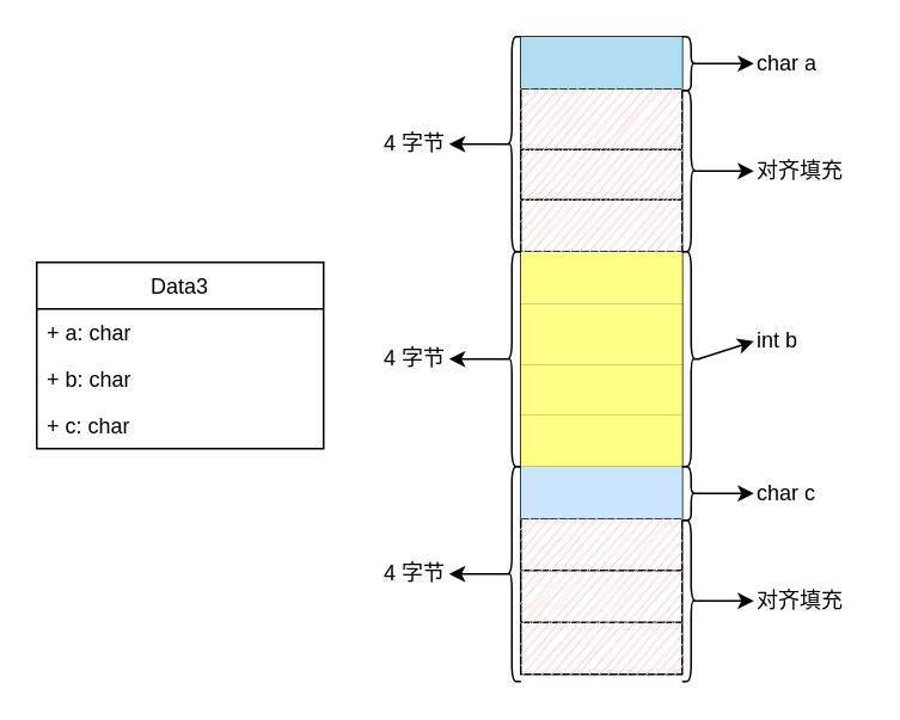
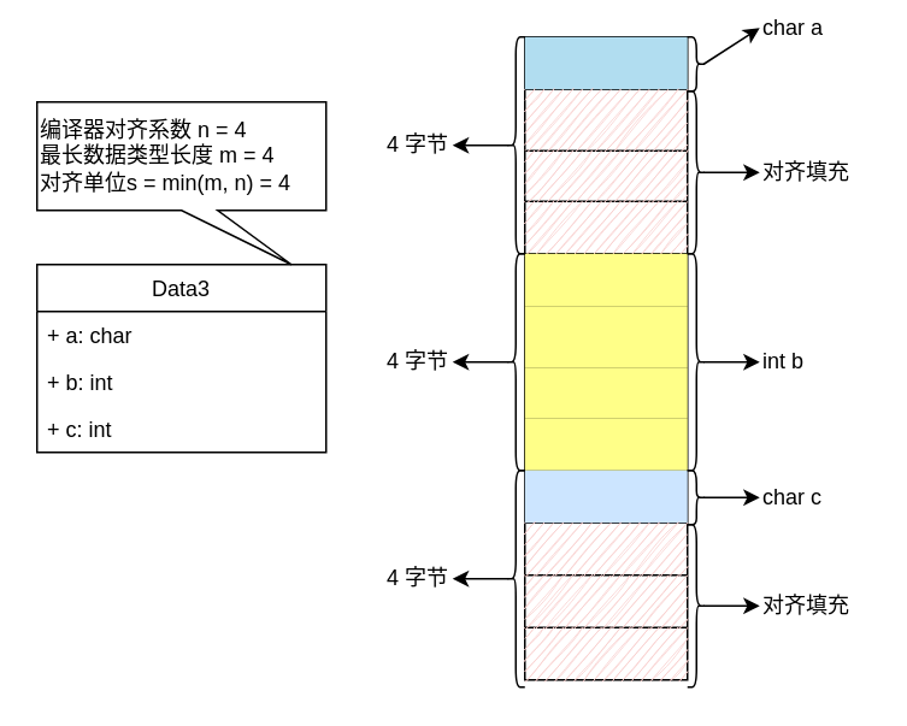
- <mxCell id="28" value="char a" style="text;html=1;strokeColor=none;fillColor=none;align=left;verticalAlign=middle;whiteSpace=wrap;rounded=0;" parent="1" vertex="1"><mxGeometry x="420" y="25" width="50" height="20" as="geometry" /></mxCell>
+ <mxCell id="28" value="char a" style="text;html=1;strokeColor=none;fillColor=none;align=left;verticalAlign=middle;whiteSpace=wrap;rounded=0;" parent="1" vertex="1"><mxGeometry x="420" y="5" width="50" height="20" as="geometry" /></mxCell>
+ <mxCell id="33" value="&lt;span&gt;编译器对齐系数 n = 4&lt;/span&gt;&lt;br&gt;&lt;span&gt;最长数据类型长度 m = 4&lt;/span&gt;&lt;br&gt;&lt;span&gt;对齐单位s = min(m, n) = 4&lt;/span&gt;" style="shape=callout;whiteSpace=wrap;html=1;perimeter=calloutPerimeter;sketch=0;position2=0.88;align=left;" parent="1" vertex="1"><mxGeometry x="20" y="56" width="160" height="90" as="geometry" /></mxCell>
- <mxCell id="32" value="int b" style="text;html=1;strokeColor=none;fillColor=none;align=left;verticalAlign=middle;whiteSpace=wrap;rounded=0;" parent="1" vertex="1"><mxGeometry x="420" y="180" width="60" height="20" as="geometry" /></mxCell>
+ <mxCell id="32" value="int b" style="text;html=1;strokeColor=none;fillColor=none;align=left;verticalAlign=middle;whiteSpace=wrap;rounded=0;" parent="1" vertex="1"><mxGeometry x="420" y="190" width="60" height="20" as="geometry" /></mxCell>
- <mxCell id="45" value="+ b: char&#10;" style="text;strokeColor=none;fillColor=none;align=left;verticalAlign=top;spacingLeft=4;spacingRight=4;overflow=hidden;rotatable=0;points=[[0,0.5],[1,0.5]];portConstraint=eastwest;sketch=0;" parent="43" vertex="1"><mxGeometry y="52" width="160" height="26" as="geometry" /></mxCell>
+ <mxCell id="45" value="+ b: int&#10;" style="text;strokeColor=none;fillColor=none;align=left;verticalAlign=top;spacingLeft=4;spacingRight=4;overflow=hidden;rotatable=0;points=[[0,0.5],[1,0.5]];portConstraint=eastwest;sketch=0;" parent="43" vertex="1"><mxGeometry y="52" width="160" height="26" as="geometry" /></mxCell>
- <mxCell id="46" value="+ c: char" style="text;strokeColor=none;fillColor=none;align=left;verticalAlign=top;spacingLeft=4;spacingRight=4;overflow=hidden;rotatable=0;points=[[0,0.5],[1,0.5]];portConstraint=eastwest;sketch=0;" vertex="1" parent="43"><mxGeometry y="78" width="160" height="26" as="geometry" /></mxCell>
+ <mxCell id="46" value="+ c: int" style="text;strokeColor=none;fillColor=none;align=left;verticalAlign=top;spacingLeft=4;spacingRight=4;overflow=hidden;rotatable=0;points=[[0,0.5],[1,0.5]];portConstraint=eastwest;sketch=0;" vertex="1" parent="43"><mxGeometry y="78" width="160" height="26" as="geometry" /></mxCell>
